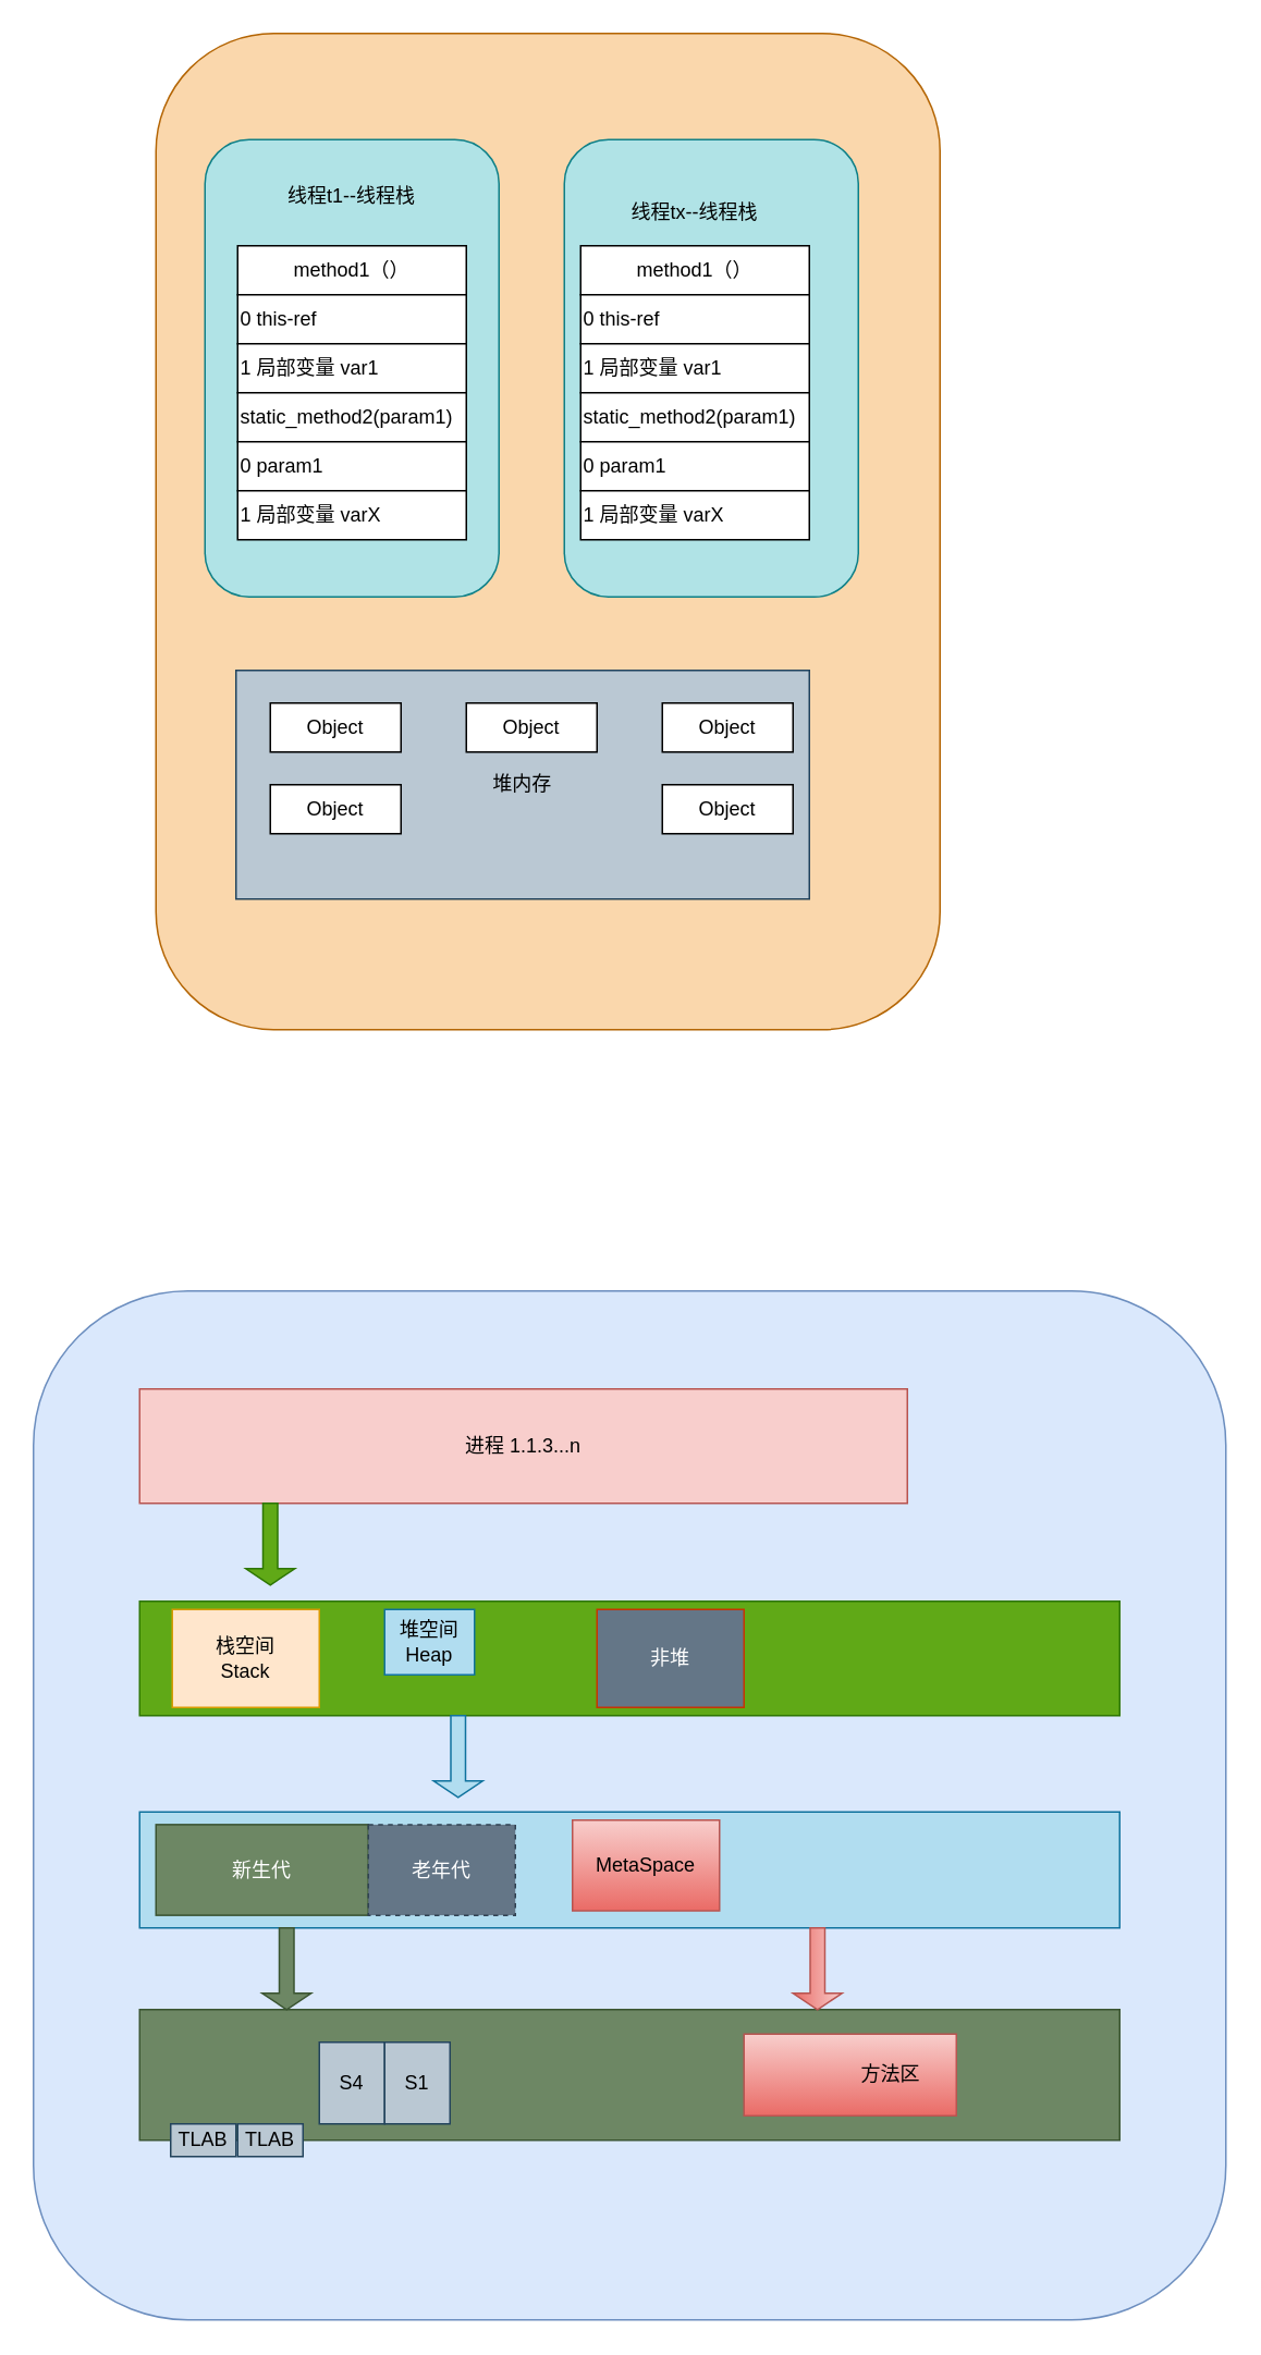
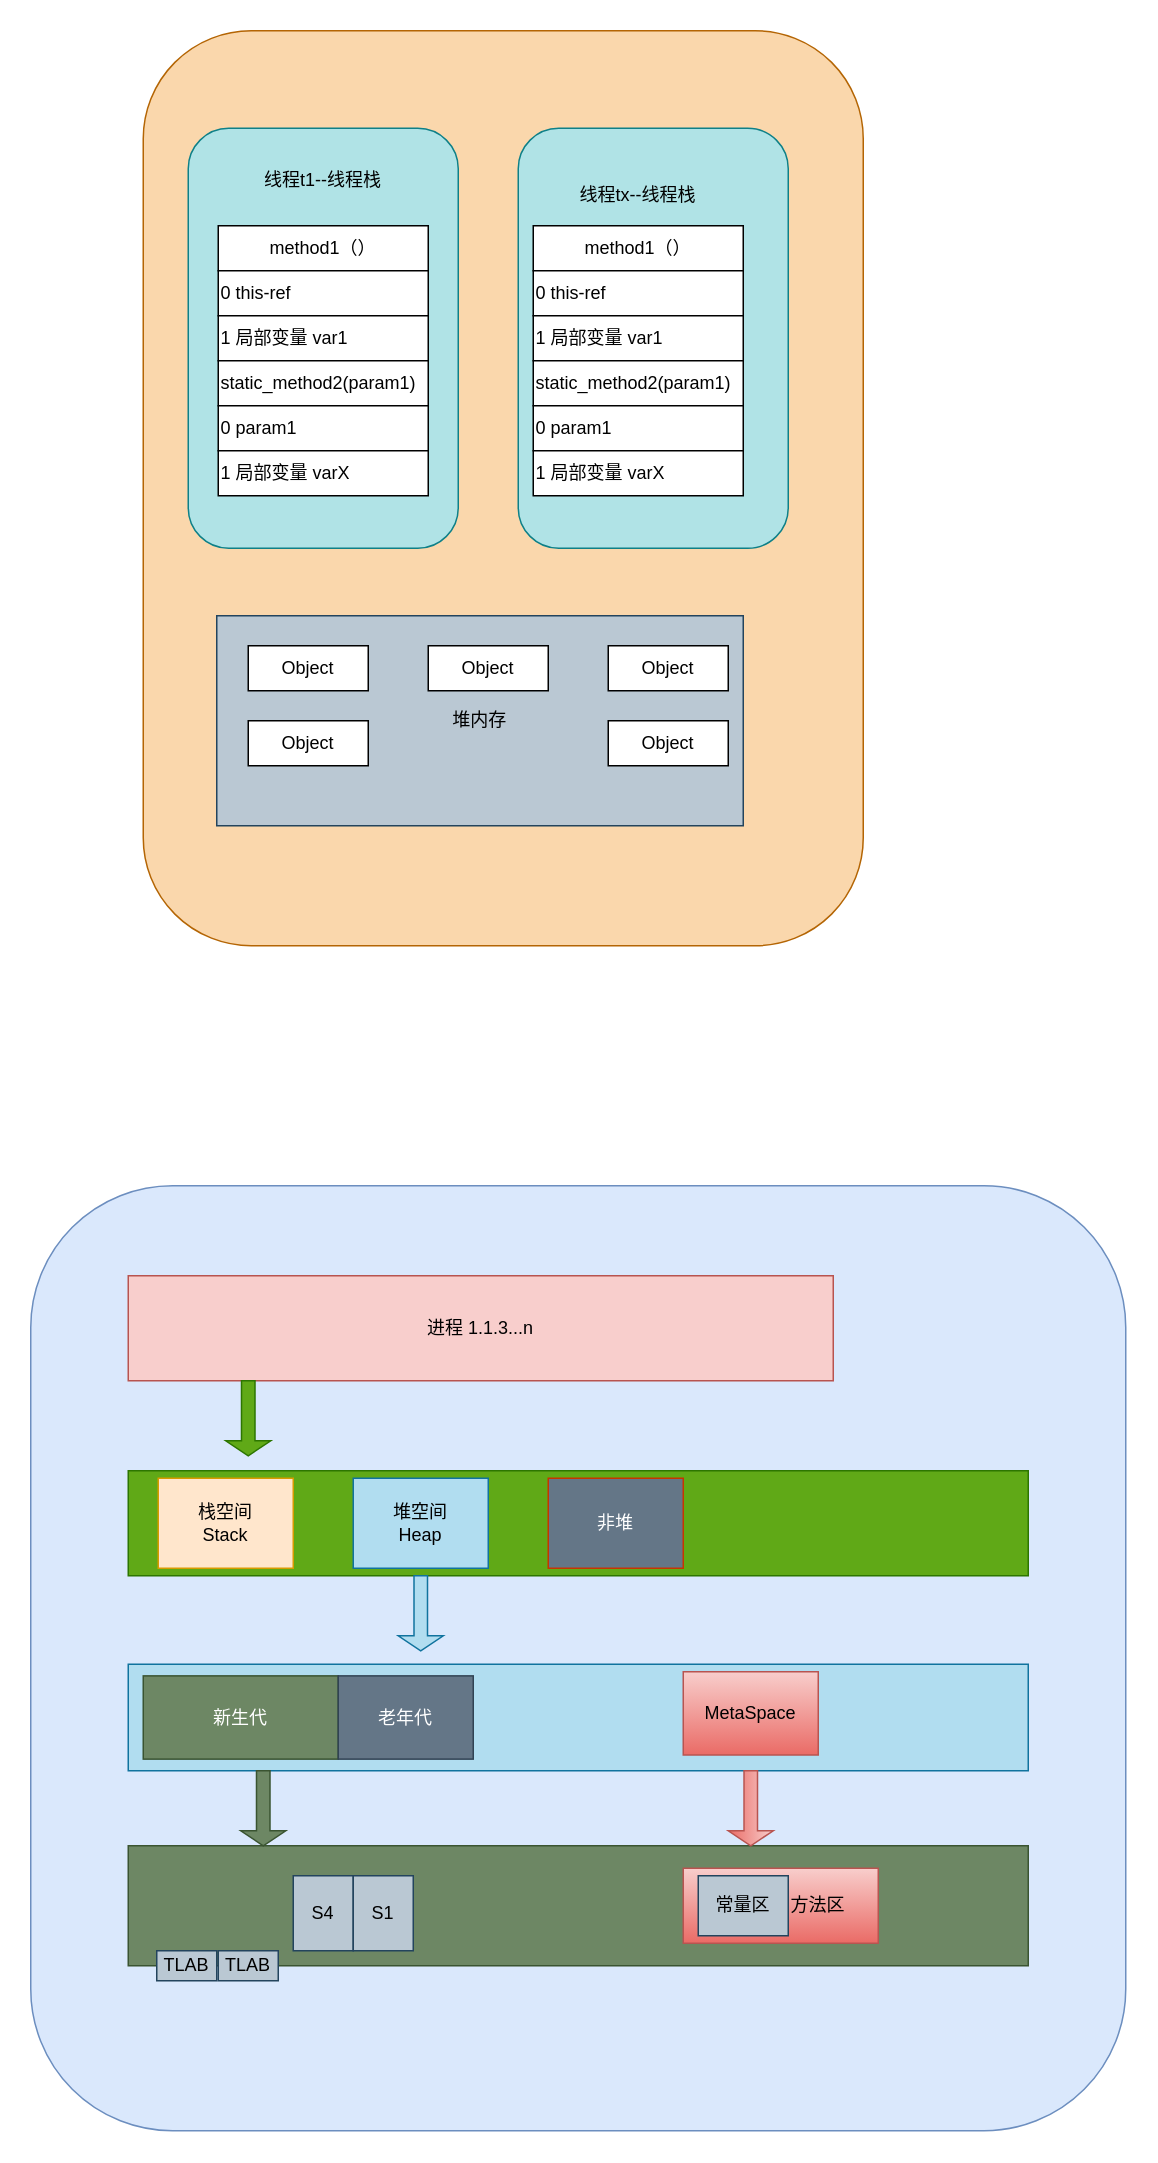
- <mxCell id="32" value="堆空间&lt;br&gt;Heap" style="rounded=0;whiteSpace=wrap;html=1;fillColor=#b1ddf0;strokeColor=#10739e;" vertex="1" parent="1"><mxGeometry x="235" y="985" width="55" height="40" as="geometry" /></mxCell>
+ <mxCell id="32" value="堆空间&lt;br&gt;Heap" style="rounded=0;whiteSpace=wrap;html=1;fillColor=#b1ddf0;strokeColor=#10739e;" vertex="1" parent="1"><mxGeometry x="235" y="985" width="90" height="60" as="geometry" /></mxCell>
- <mxCell id="37" value="MetaSpace" style="rounded=0;whiteSpace=wrap;html=1;gradientColor=#ea6b66;fillColor=#f8cecc;strokeColor=#b85450;" vertex="1" parent="1"><mxGeometry x="350" y="1114" width="90" height="55.5" as="geometry" /></mxCell>
+ <mxCell id="37" value="MetaSpace" style="rounded=0;whiteSpace=wrap;html=1;gradientColor=#ea6b66;fillColor=#f8cecc;strokeColor=#b85450;" vertex="1" parent="1"><mxGeometry x="455" y="1114" width="90" height="55.5" as="geometry" /></mxCell>
- <mxCell id="36" value="老年代" style="rounded=0;whiteSpace=wrap;html=1;fillColor=#647687;strokeColor=#314354;fontColor=#ffffff;dashed=1;" vertex="1" parent="1"><mxGeometry x="225" y="1116.75" width="90" height="55.5" as="geometry" /></mxCell>
+ <mxCell id="36" value="老年代" style="rounded=0;whiteSpace=wrap;html=1;fillColor=#647687;strokeColor=#314354;fontColor=#ffffff;" vertex="1" parent="1"><mxGeometry x="225" y="1116.75" width="90" height="55.5" as="geometry" /></mxCell>
+ <mxCell id="44" value="常量区" style="rounded=0;whiteSpace=wrap;html=1;fillColor=#bac8d3;strokeColor=#23445d;" vertex="1" parent="1"><mxGeometry x="465" y="1250" width="60" height="40" as="geometry" /></mxCell>
